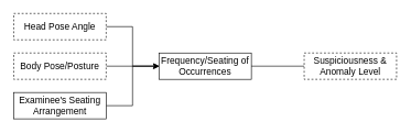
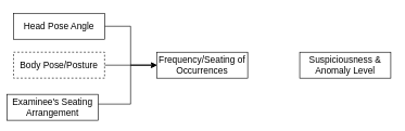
- <mxCell id="3" value="Head Pose Angle" style="rounded=0;whiteSpace=wrap;html=1;fontSize=14;dashed=1;" vertex="1" parent="1"><mxGeometry x="20" y="20" width="140" height="40" as="geometry" /></mxCell>
+ <mxCell id="3" value="Head Pose Angle" style="rounded=0;whiteSpace=wrap;html=1;fontSize=14;" vertex="1" parent="1"><mxGeometry x="20" y="20" width="140" height="40" as="geometry" /></mxCell>
- <mxCell id="10" value="" style="endArrow=none;html=1;rounded=0;entryX=0;entryY=0.5;entryDx=0;entryDy=0;exitX=1;exitY=0.5;exitDx=0;exitDy=0;" edge="1" parent="1" source="8" target="9"><mxGeometry width="50" height="50" relative="1" as="geometry"><mxPoint x="370" y="210" as="sourcePoint" /><mxPoint x="420" y="160" as="targetPoint" /></mxGeometry></mxCell>
- <mxCell id="9" value="Suspiciousness &amp;amp; Anomaly Level" style="rounded=0;whiteSpace=wrap;html=1;fontSize=14;dashed=1;" vertex="1" parent="1"><mxGeometry x="460" y="80" width="140" height="40" as="geometry" /></mxCell>
+ <mxCell id="9" value="Suspiciousness &amp;amp; Anomaly Level" style="rounded=0;whiteSpace=wrap;html=1;fontSize=14;" vertex="1" parent="1"><mxGeometry x="460" y="80" width="140" height="40" as="geometry" /></mxCell>
- <mxCell id="7" value="Examinee's Seating Arrangement" style="rounded=0;whiteSpace=wrap;html=1;fontSize=14;" vertex="1" parent="1"><mxGeometry x="20" y="140" width="140" height="40" as="geometry" /></mxCell>
+ <mxCell id="7" value="Examinee's Seating Arrangement" style="rounded=0;whiteSpace=wrap;html=1;fontSize=14;" vertex="1" parent="1"><mxGeometry x="10" y="145" width="140" height="40" as="geometry" /></mxCell>
